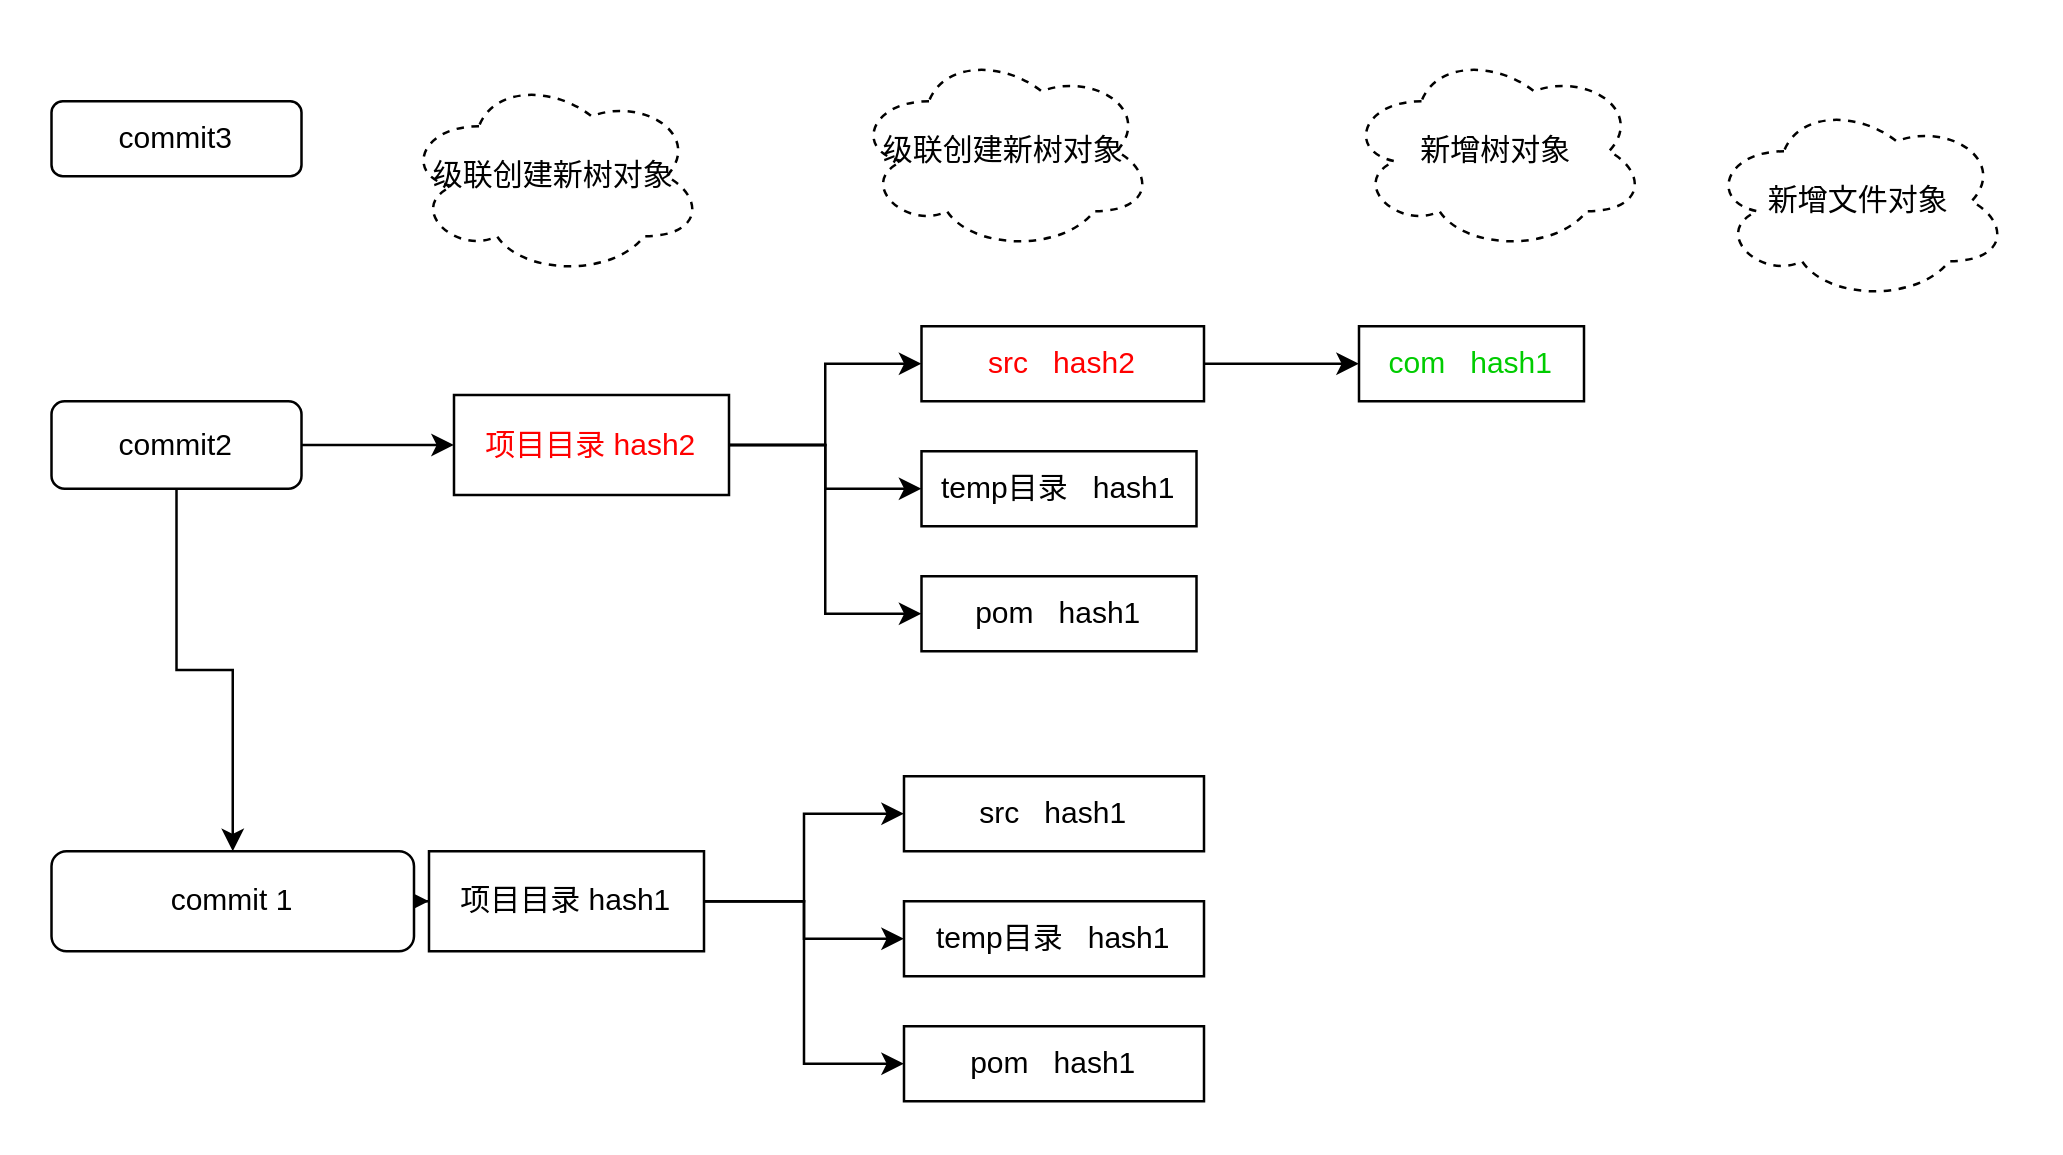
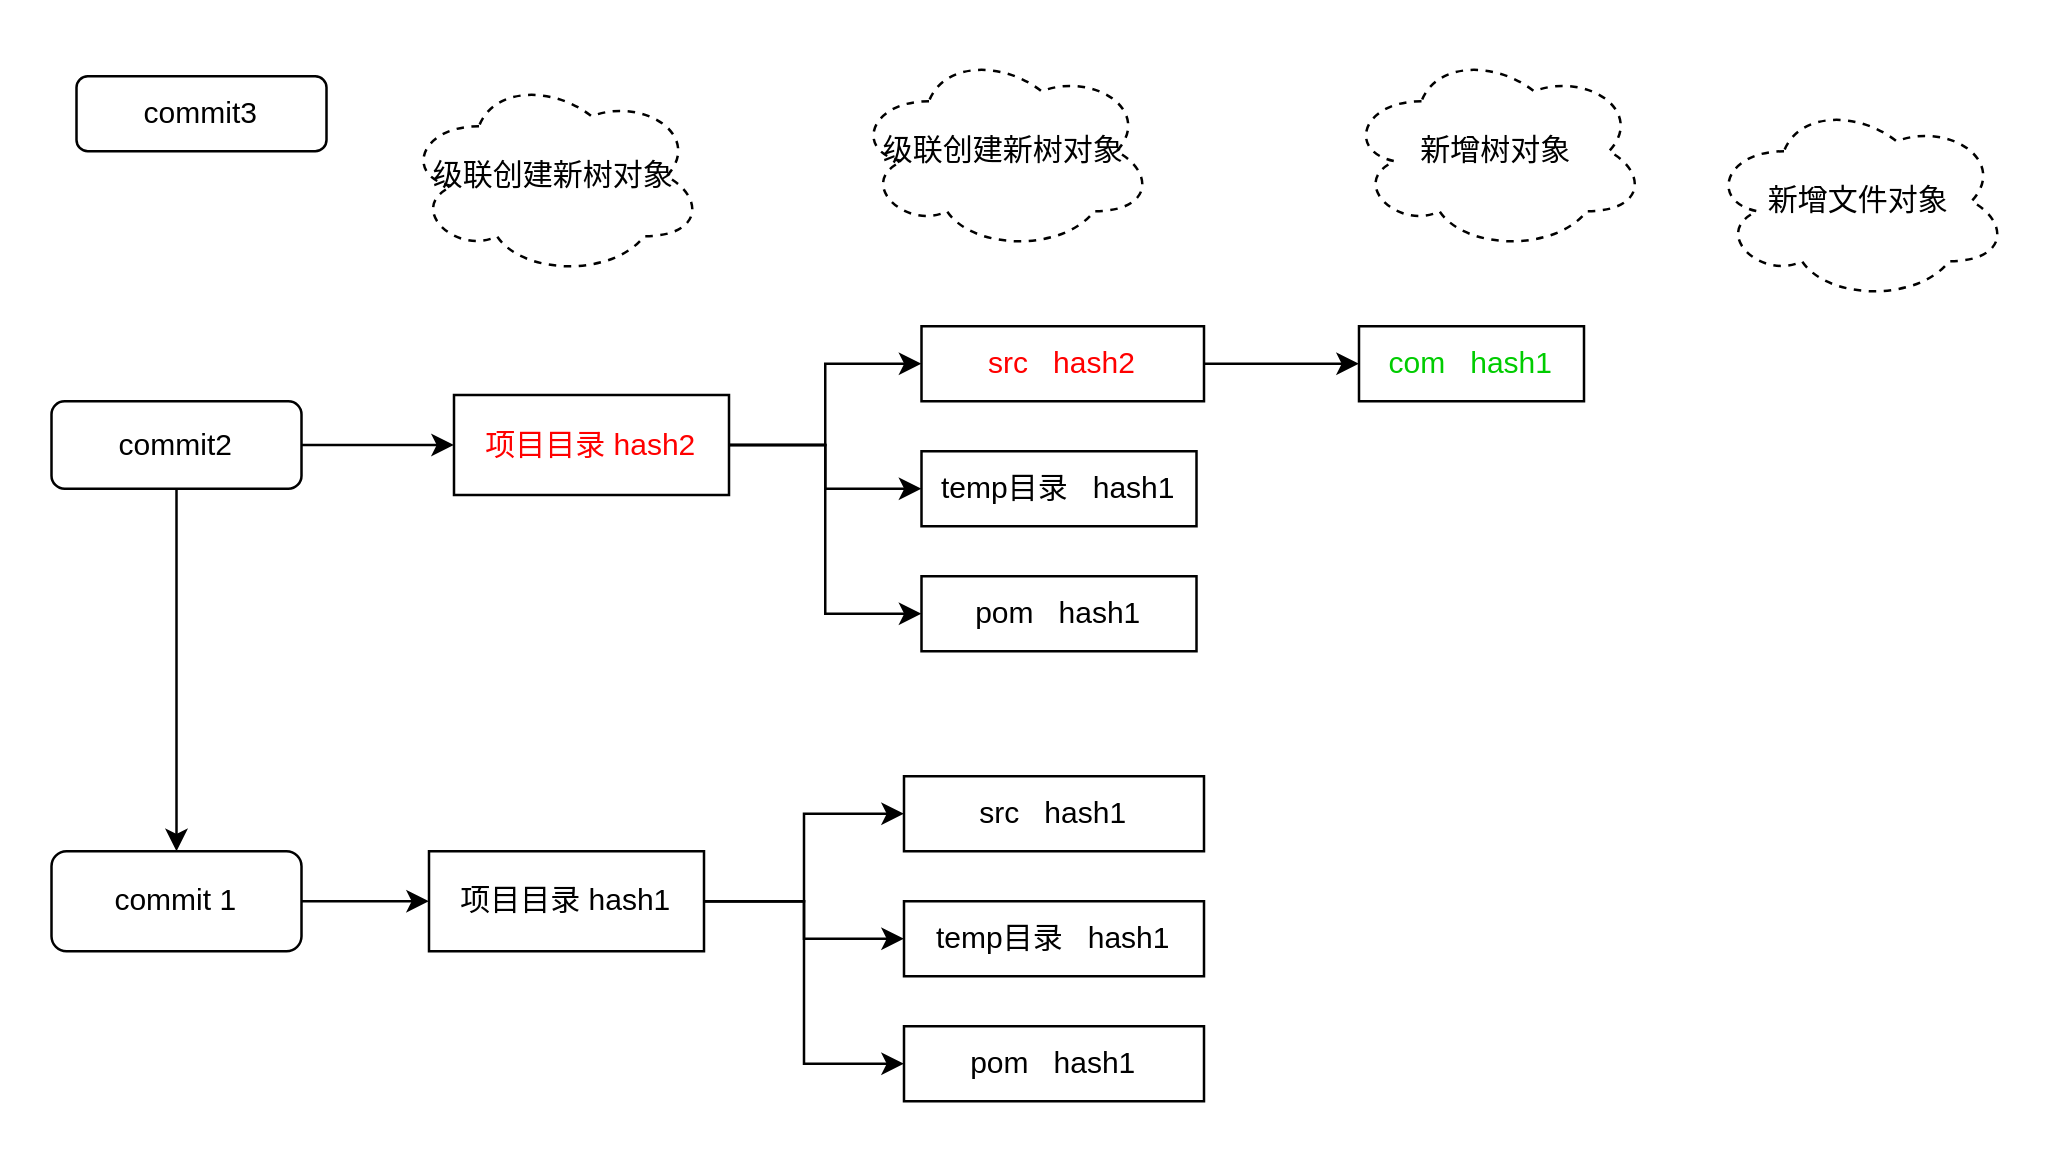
- <mxCell id="2" value="commit3" style="rounded=1;whiteSpace=wrap;html=1;" vertex="1" parent="1"><mxGeometry x="20" y="40" width="100" height="30" as="geometry" /></mxCell>
+ <mxCell id="2" value="commit3" style="rounded=1;whiteSpace=wrap;html=1;" vertex="1" parent="1"><mxGeometry x="30" y="30" width="100" height="30" as="geometry" /></mxCell>
- <mxCell id="7" value="commit 1" style="rounded=1;whiteSpace=wrap;html=1;" vertex="1" parent="1"><mxGeometry x="20" y="340" width="145" height="40" as="geometry" /></mxCell>
+ <mxCell id="7" value="commit 1" style="rounded=1;whiteSpace=wrap;html=1;" vertex="1" parent="1"><mxGeometry x="20" y="340" width="100" height="40" as="geometry" /></mxCell>
